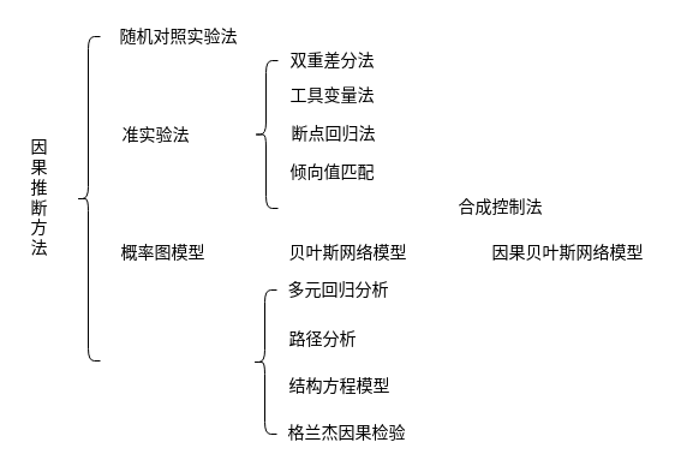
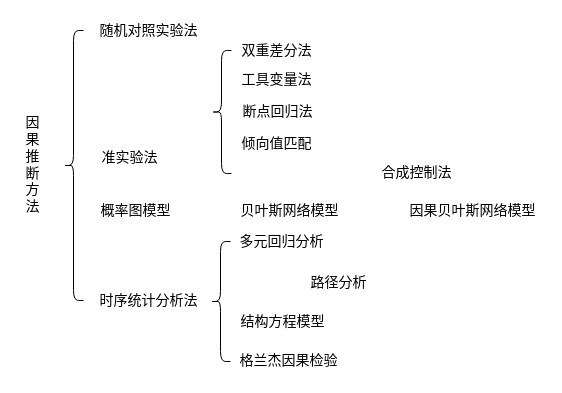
- <mxCell id="5" value="准实验法" style="text;html=1;align=center;verticalAlign=middle;resizable=0;points=[];autosize=1;fontSize=14;fontFamily=宋体;" vertex="1" parent="1"><mxGeometry x="96" y="102" width="66" height="21" as="geometry" /></mxCell>
+ <mxCell id="5" value="准实验法" style="text;html=1;align=center;verticalAlign=middle;resizable=0;points=[];autosize=1;fontSize=14;fontFamily=宋体;" vertex="1" parent="1"><mxGeometry x="96" y="147" width="66" height="21" as="geometry" /></mxCell>
- <mxCell id="15" value="路径分析" style="text;html=1;align=center;verticalAlign=middle;resizable=0;points=[];autosize=1;fontSize=14;fontFamily=宋体;" vertex="1" parent="1"><mxGeometry x="235" y="272" width="66" height="21" as="geometry" /></mxCell>
+ <mxCell id="15" value="路径分析" style="text;html=1;align=center;verticalAlign=middle;resizable=0;points=[];autosize=1;fontSize=14;fontFamily=宋体;" vertex="1" parent="1"><mxGeometry x="305" y="272" width="66" height="21" as="geometry" /></mxCell>
+ <mxCell id="7" value="时序统计分析法" style="text;html=1;align=center;verticalAlign=middle;resizable=0;points=[];autosize=1;fontSize=14;fontFamily=宋体;" vertex="1" parent="1"><mxGeometry x="94" y="290" width="108" height="21" as="geometry" /></mxCell>
